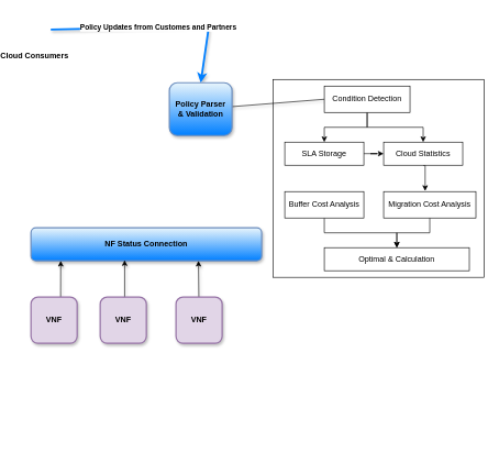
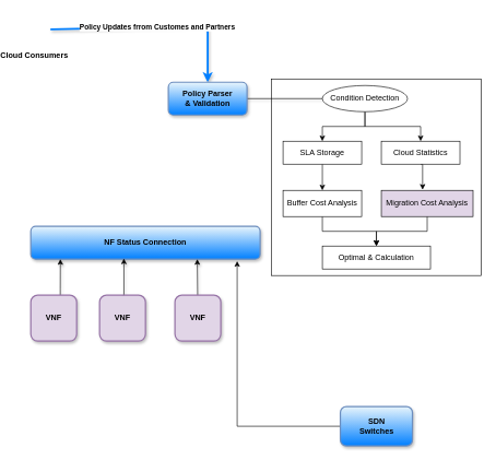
- <mxCell id="18" value="Condition Detection" style="rounded=0;whiteSpace=wrap;html=1;" parent="1" vertex="1"><mxGeometry x="485" y="130" width="130" height="40" as="geometry" /></mxCell>
+ <mxCell id="18" value="Condition Detection" style="ellipse;whiteSpace=wrap;html=1;" parent="1" vertex="1"><mxGeometry x="485" y="130" width="130" height="40" as="geometry" /></mxCell>
- <mxCell id="9" value="&lt;b&gt;Policy Parser&lt;br&gt;&amp;amp; Validation&lt;br&gt;&lt;/b&gt;" style="rounded=1;whiteSpace=wrap;html=1;fillColor=#E8F5FC;strokeColor=#6c8ebf;gradientColor=#007FFF;strokeWidth=2;glass=0;shadow=1;comic=0;" parent="1" vertex="1"><mxGeometry x="250" y="125" width="95" height="80" as="geometry" /></mxCell>
+ <mxCell id="9" value="&lt;b&gt;Policy Parser&lt;br&gt;&amp;amp; Validation&lt;br&gt;&lt;/b&gt;" style="rounded=1;whiteSpace=wrap;html=1;fillColor=#E8F5FC;strokeColor=#6c8ebf;gradientColor=#007FFF;strokeWidth=2;glass=0;shadow=1;comic=0;" parent="1" vertex="1"><mxGeometry x="250" y="125" width="120" height="50" as="geometry" /></mxCell>
- <mxCell id="19" style="edgeStyle=orthogonalEdgeStyle;rounded=0;orthogonalLoop=1;jettySize=auto;html=1;" parent="1" source="20" target="22" edge="1"><mxGeometry relative="1" as="geometry" /></mxCell>
+ <mxCell id="19" style="edgeStyle=orthogonalEdgeStyle;rounded=0;orthogonalLoop=1;jettySize=auto;html=1;entryX=0.5;entryY=0;entryDx=0;entryDy=0;" parent="1" source="20" target="24" edge="1"><mxGeometry relative="1" as="geometry" /></mxCell>
- <mxCell id="26" value="Migration Cost Analysis" style="rounded=0;whiteSpace=wrap;html=1;" parent="1" vertex="1"><mxGeometry x="575" y="290" width="140" height="40" as="geometry" /></mxCell>
+ <mxCell id="26" value="Migration Cost Analysis" style="rounded=0;whiteSpace=wrap;html=1;fillColor=#e1d5e7;" parent="1" vertex="1"><mxGeometry x="575" y="290" width="140" height="40" as="geometry" /></mxCell>
- <mxCell id="27" value="Optimal &amp;amp; Calculation" style="rounded=0;whiteSpace=wrap;html=1;" parent="1" vertex="1"><mxGeometry x="485" y="375" width="220" height="35" as="geometry" /></mxCell>
+ <mxCell id="27" value="Optimal &amp;amp; Calculation" style="rounded=0;whiteSpace=wrap;html=1;" parent="1" vertex="1"><mxGeometry x="485" y="375" width="165" height="35" as="geometry" /></mxCell>
+ <mxCell id="5" style="edgeStyle=orthogonalEdgeStyle;rounded=0;orthogonalLoop=1;jettySize=auto;html=1;entryX=0.9;entryY=1.06;entryDx=0;entryDy=0;entryPerimeter=0;" parent="1" source="6" target="7" edge="1"><mxGeometry relative="1" as="geometry" /></mxCell>
+ <mxCell id="6" value="&lt;b&gt;SDN&lt;br&gt;Switches&lt;br&gt;&lt;/b&gt;" style="rounded=1;whiteSpace=wrap;html=1;fillColor=#E8F5FC;strokeColor=#6c8ebf;gradientColor=#007FFF;strokeWidth=2;glass=0;shadow=1;comic=0;" parent="1" vertex="1"><mxGeometry x="512.5" y="620" width="110" height="60" as="geometry" /></mxCell>
